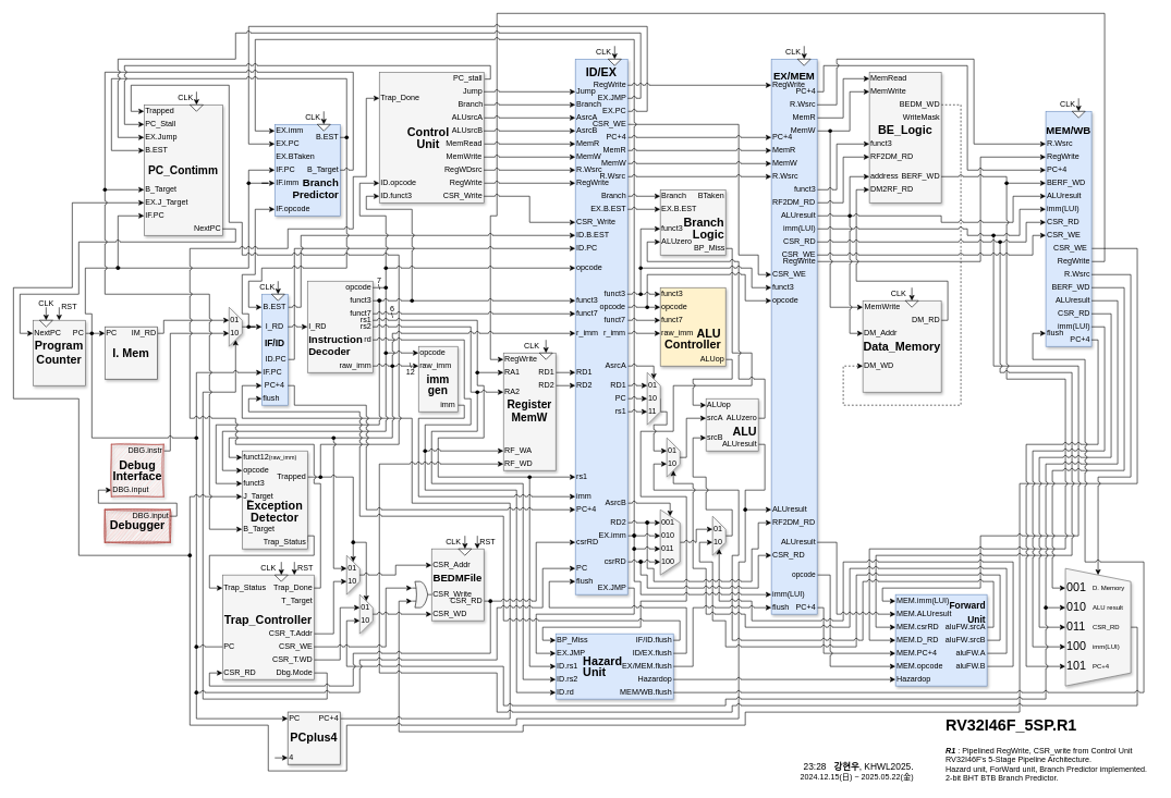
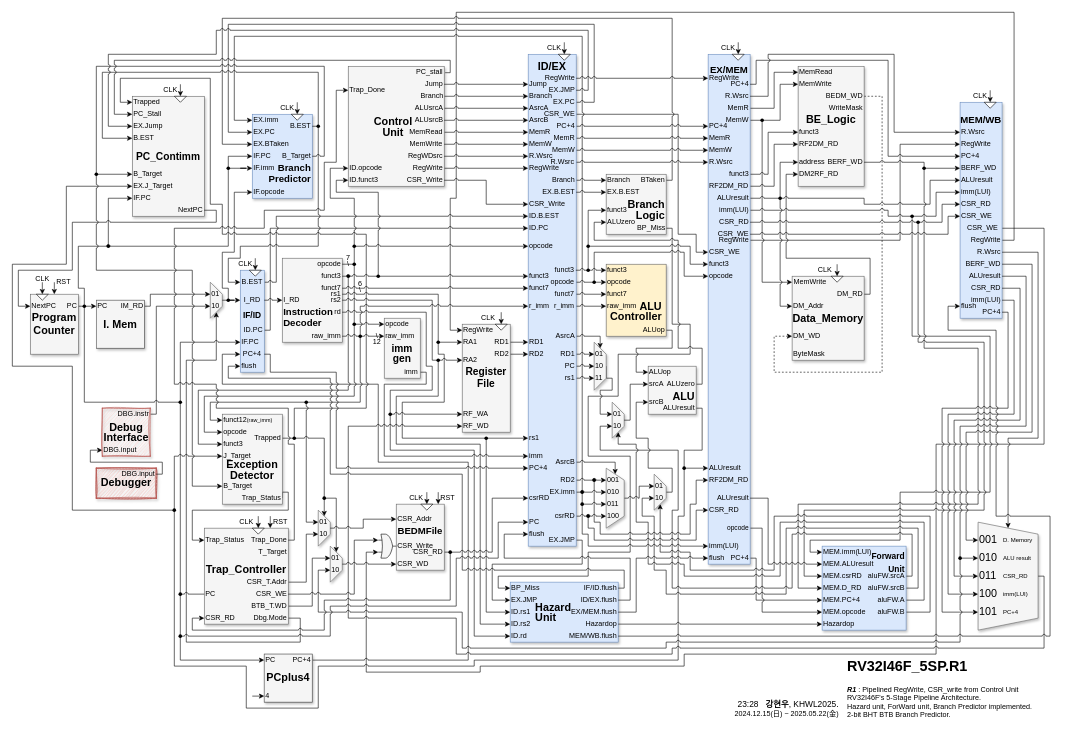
+ <mxCell id="126" style="edgeStyle=orthogonalEdgeStyle;rounded=0;orthogonalLoop=1;jettySize=auto;html=1;entryX=0;entryY=0.5;entryDx=0;entryDy=0;exitX=1;exitY=0.5;exitDx=0;exitDy=0;jumpStyle=arc;fontColor=#000000;" parent="1" source="383" target="452" edge="1"><mxGeometry relative="1" as="geometry"><Array as="points"><mxPoint x="1120" y="300" /><mxPoint x="1120" y="30" /><mxPoint x="370" y="30" /><mxPoint x="370" y="240" /></Array></mxGeometry></mxCell>
+ <mxCell id="521" value="ByteMask" style="text;html=1;align=left;verticalAlign=middle;whiteSpace=wrap;rounded=0;container=0;fontColor=#000000;" parent="512" vertex="1"><mxGeometry y="150" width="70" height="20" as="geometry" /></mxCell>
- <mxCell id="289" value="&lt;div style=&quot;line-height: 110%;&quot;&gt;&lt;b style=&quot;background-color: transparent; color: light-dark(rgb(0, 0, 0), rgb(237, 237, 237));&quot;&gt;&lt;font style=&quot;font-size: 17px;&quot;&gt;Register&lt;/font&gt;&lt;/b&gt;&lt;/div&gt;&lt;div style=&quot;line-height: 110%;&quot;&gt;&lt;div&gt;&lt;span&gt;&lt;b&gt;&lt;font style=&quot;font-size: 17px;&quot;&gt;MemW&lt;/font&gt;&lt;/b&gt;&lt;/span&gt;&lt;/div&gt;&lt;/div&gt;" style="whiteSpace=wrap;html=1;shadow=1;fontSize=18;fillColor=#f5f5f5;strokeColor=#666666;container=0;fontColor=#000000;" parent="287" vertex="1"><mxGeometry y="20" width="80" height="180" as="geometry" /></mxCell>
+ <mxCell id="289" value="&lt;div style=&quot;line-height: 110%;&quot;&gt;&lt;b style=&quot;background-color: transparent; color: light-dark(rgb(0, 0, 0), rgb(237, 237, 237));&quot;&gt;&lt;font style=&quot;font-size: 17px;&quot;&gt;Register&lt;/font&gt;&lt;/b&gt;&lt;/div&gt;&lt;div style=&quot;line-height: 110%;&quot;&gt;&lt;div&gt;&lt;span&gt;&lt;b&gt;&lt;font style=&quot;font-size: 17px;&quot;&gt;File&lt;/font&gt;&lt;/b&gt;&lt;/span&gt;&lt;/div&gt;&lt;/div&gt;" style="whiteSpace=wrap;html=1;shadow=1;fontSize=18;fillColor=#f5f5f5;strokeColor=#666666;container=0;fontColor=#000000;" parent="287" vertex="1"><mxGeometry y="20" width="80" height="180" as="geometry" /></mxCell>
- <mxCell id="536" value="CSR_T.WD" style="text;html=1;align=right;verticalAlign=middle;whiteSpace=wrap;rounded=0;container=0;fontColor=#000000;" parent="526" vertex="1"><mxGeometry x="60" y="140" width="80" height="20" as="geometry" /></mxCell>
+ <mxCell id="536" value="BTB_T.WD" style="text;html=1;align=right;verticalAlign=middle;whiteSpace=wrap;rounded=0;container=0;fontColor=#000000;" parent="526" vertex="1"><mxGeometry x="60" y="140" width="80" height="20" as="geometry" /></mxCell>
- <mxCell id="83" value="&lt;h1 style=&quot;margin-top: 0px;&quot;&gt;RV32I46F_5SP.R1&lt;/h1&gt;&lt;p&gt;&lt;span style=&quot;background-color: transparent;&quot;&gt;&lt;b&gt;&lt;i&gt;R1&lt;/i&gt;&lt;/b&gt; : Pipelined RegWrite, CSR_write from Control Unit&lt;br&gt;RV32I46F's 5-Stage Pipeline Architecture.&lt;br&gt;Hazard unit, ForWard unit, Branch Predictor implemented.&lt;br&gt;2-bit BHT BTB Branch Predictor.&lt;/span&gt;&lt;/p&gt;&lt;p&gt;&lt;/p&gt;&lt;p&gt;&lt;/p&gt;" style="text;html=1;whiteSpace=wrap;overflow=hidden;rounded=0;fontColor=#000000;" parent="1" vertex="1"><mxGeometry x="1445" y="1090" width="340" height="110" as="geometry" /></mxCell>
+ <mxCell id="83" value="&lt;h1 style=&quot;margin-top: 0px;&quot;&gt;RV32I46F_5SP.R1&lt;/h1&gt;&lt;p&gt;&lt;span style=&quot;background-color: transparent;&quot;&gt;&lt;b&gt;&lt;i&gt;R1&lt;/i&gt;&lt;/b&gt; : Pipelined RegWrite, CSR_write from Control Unit&lt;br&gt;RV32I46F's 5-Stage Pipeline Architecture.&lt;br&gt;Hazard unit, ForWard unit, Branch Predictor implemented.&lt;br&gt;2-bit BHT BTB Branch Predictor.&lt;/span&gt;&lt;/p&gt;&lt;p&gt;&lt;/p&gt;&lt;p&gt;&lt;/p&gt;" style="text;html=1;whiteSpace=wrap;overflow=hidden;rounded=0;fontColor=#000000;" parent="1" vertex="1"><mxGeometry x="1410" y="1090" width="340" height="110" as="geometry" /></mxCell>
